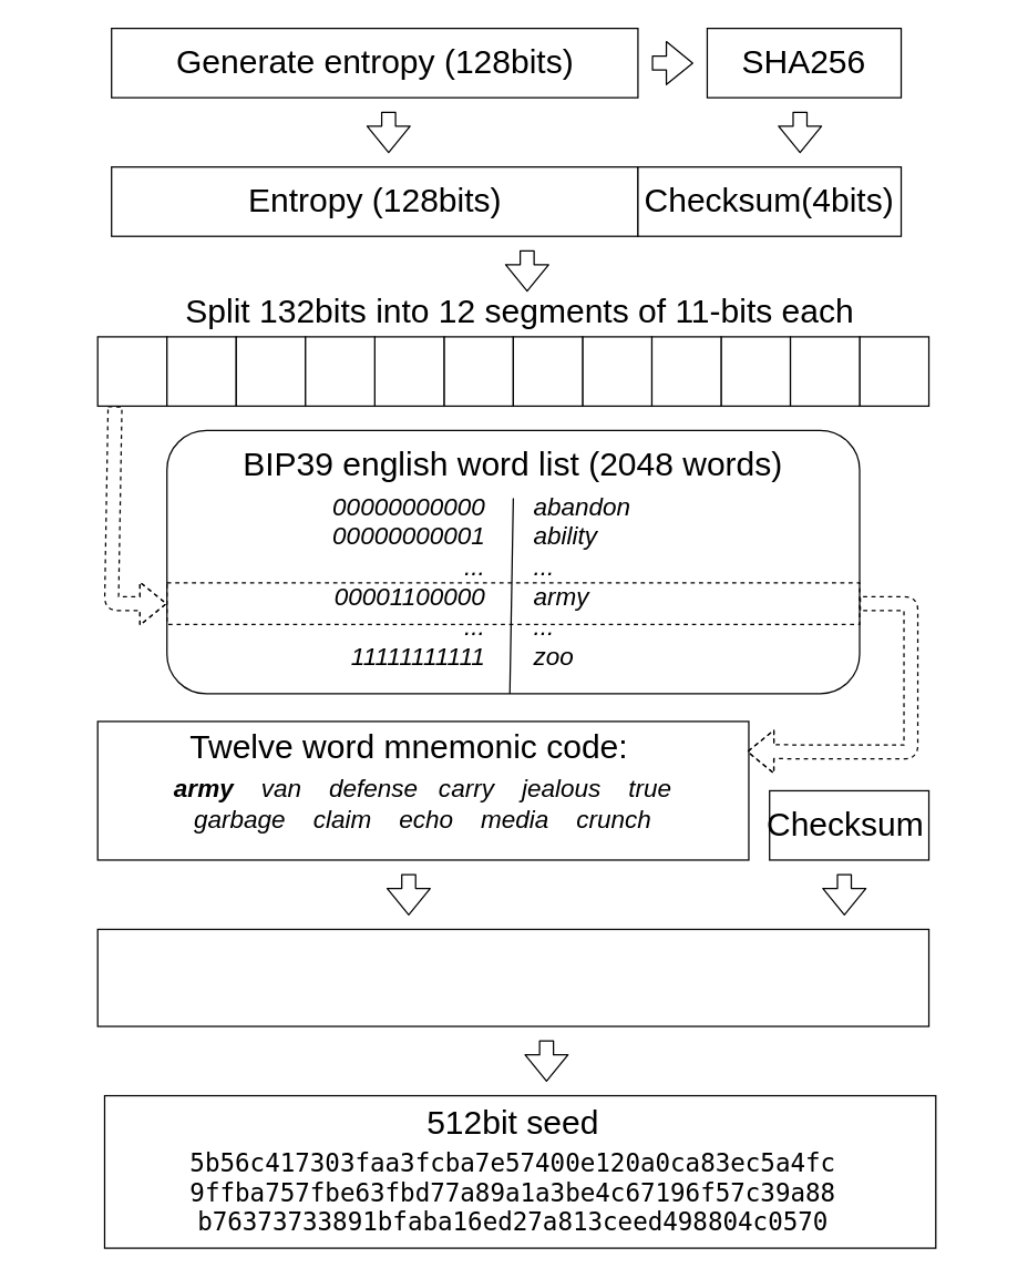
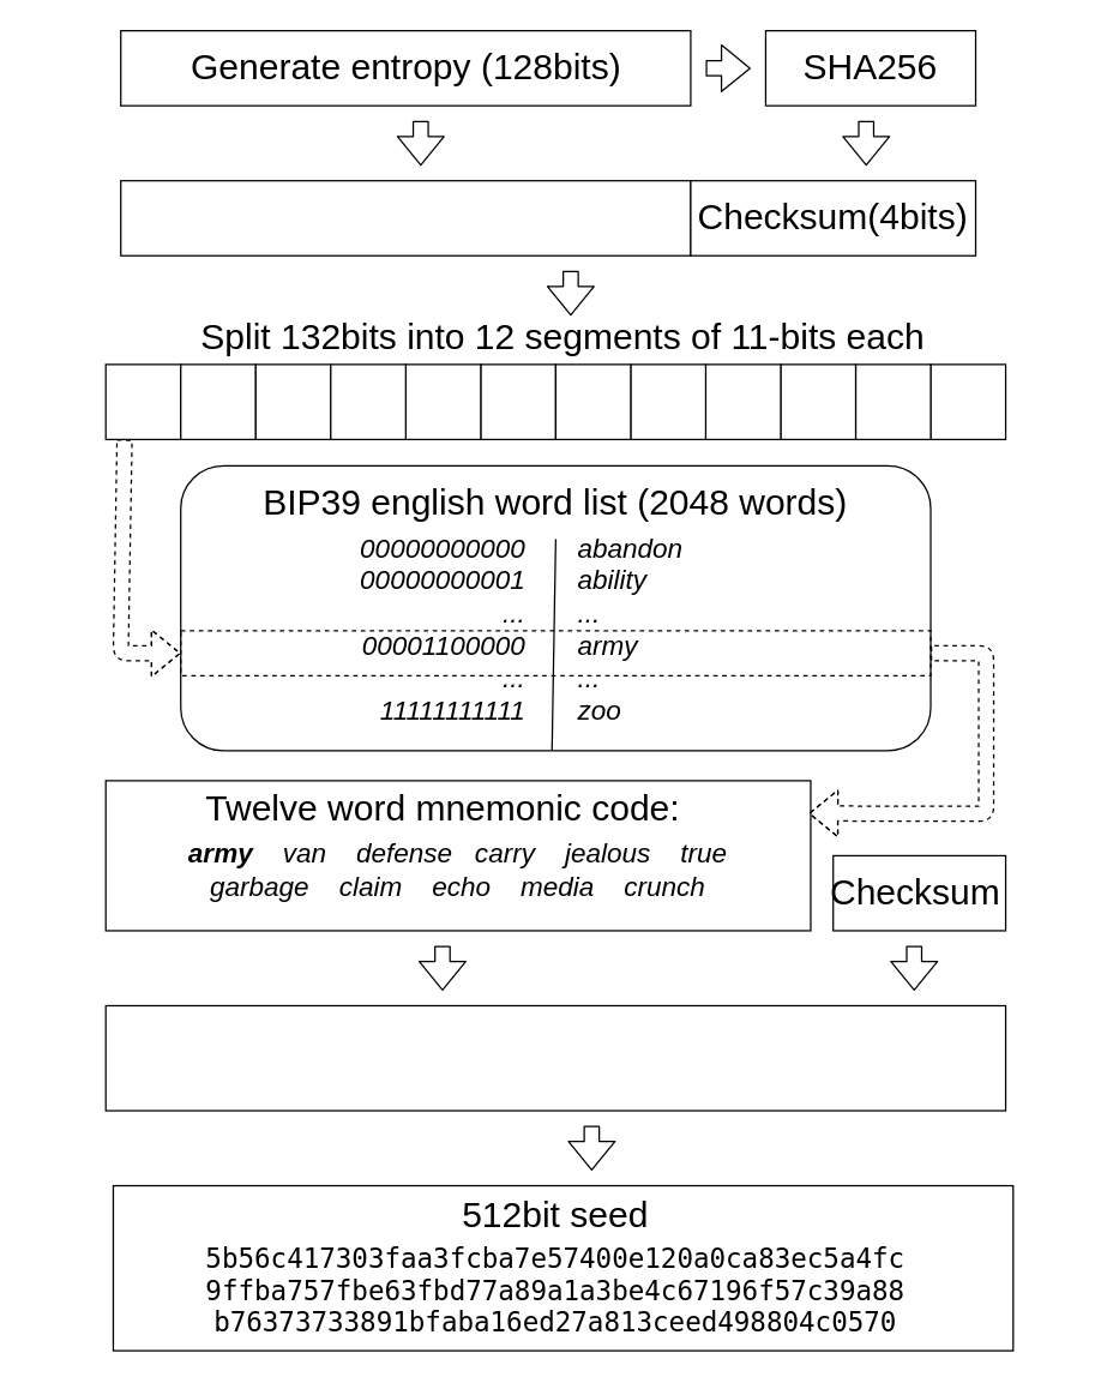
- <mxCell id="6" value="&lt;font style=&quot;font-size: 24px&quot;&gt;Entropy (128bits)&lt;/font&gt;" style="text;html=1;strokeColor=none;fillColor=none;align=center;verticalAlign=middle;whiteSpace=wrap;rounded=0;" vertex="1" parent="1"><mxGeometry x="122.5" y="135" width="295" height="20" as="geometry" /></mxCell>
